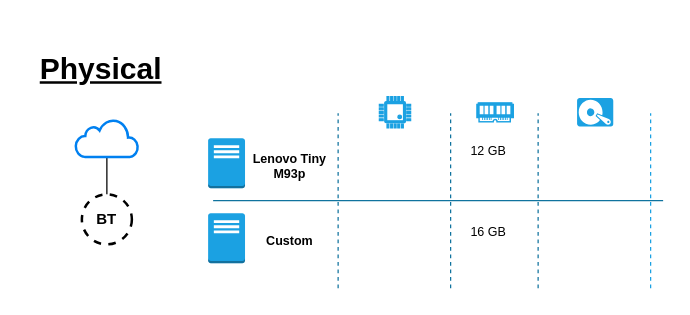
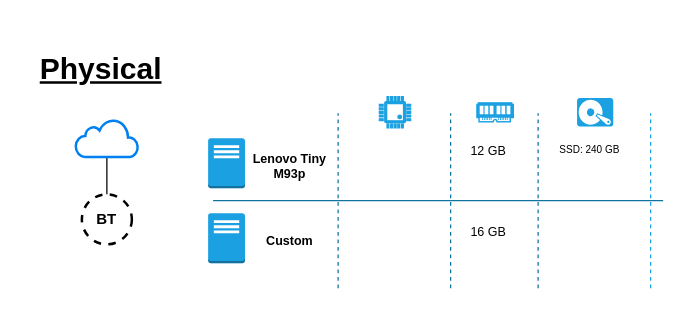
+ <mxCell id="20" value="SSD: 240 GB" style="text;html=1;align=center;verticalAlign=middle;resizable=0;points=[];autosize=1;strokeColor=none;fillColor=none;fontSize=8;fontFamily=Helvetica;fontColor=default;" vertex="1" parent="1"><mxGeometry x="435.63" y="109" width="70" height="20" as="geometry" /></mxCell>
